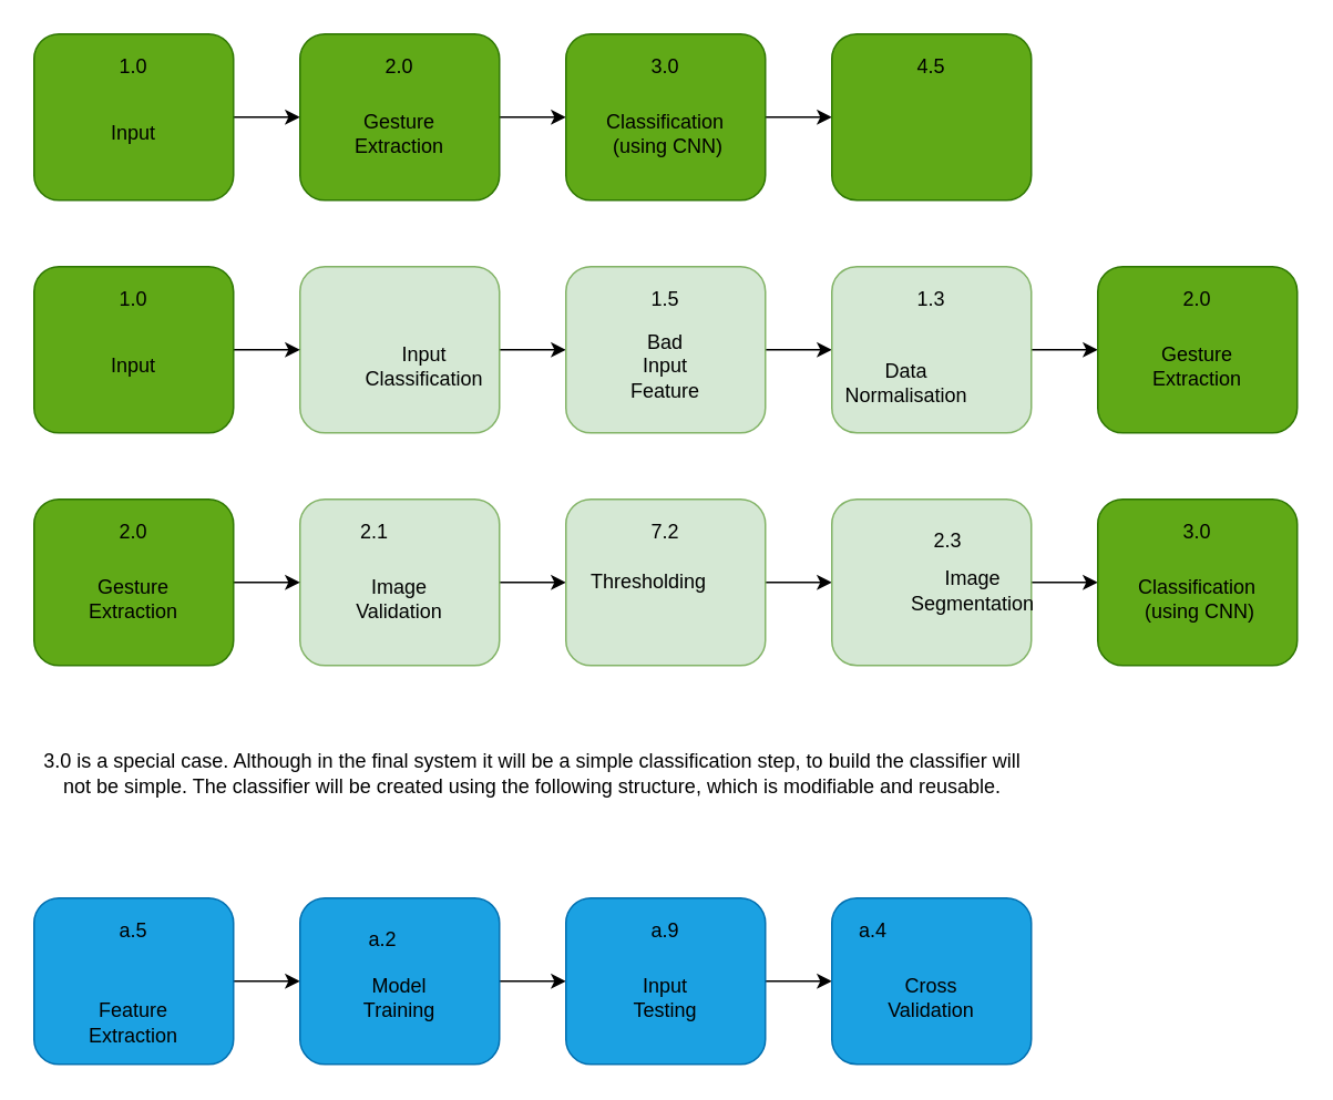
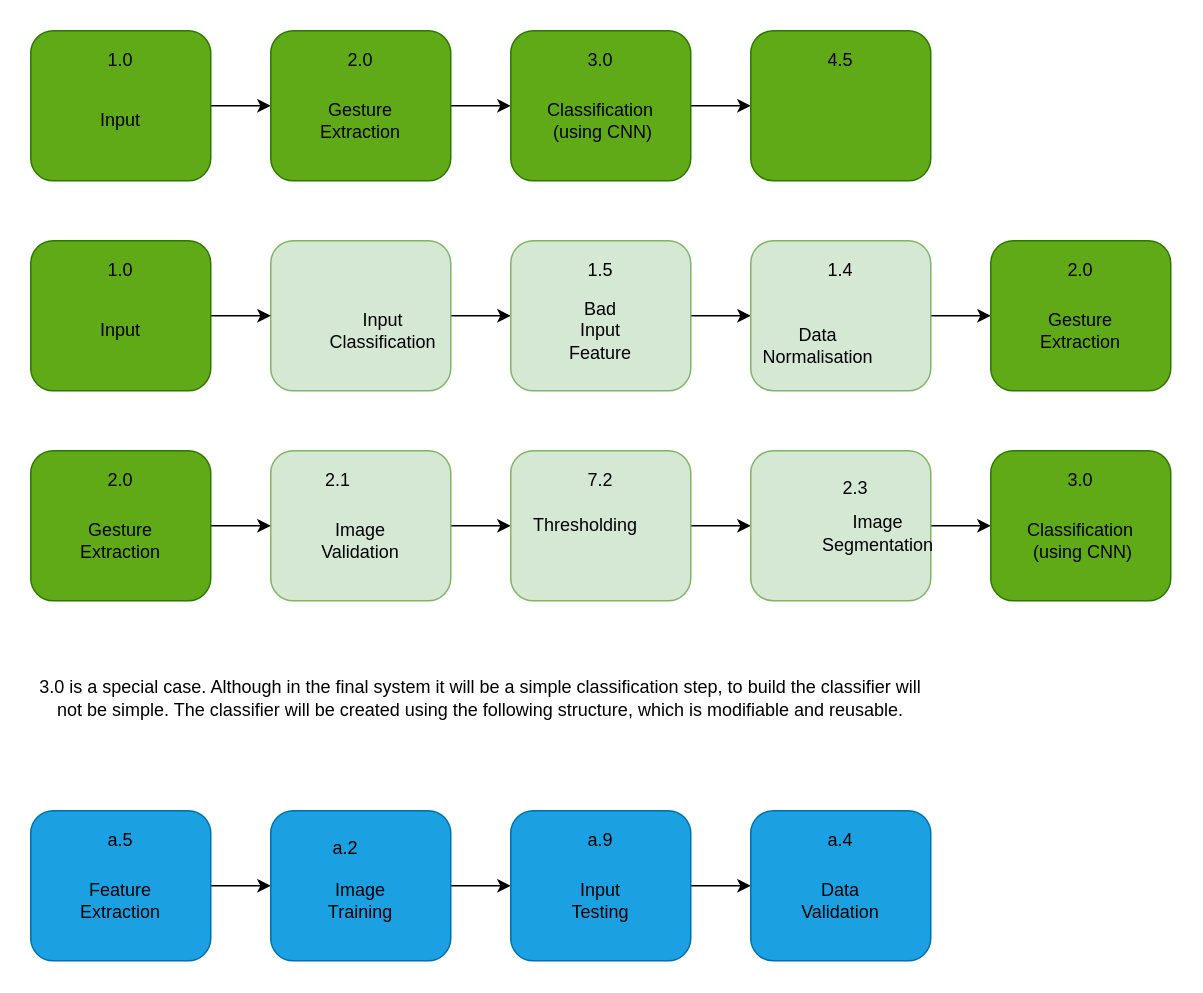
- <mxCell id="29" value="1.3" style="text;html=1;strokeColor=none;fillColor=none;align=center;verticalAlign=middle;whiteSpace=wrap;rounded=0;" parent="1" vertex="1"><mxGeometry x="540" y="170" width="40" height="20" as="geometry" /></mxCell>
+ <mxCell id="29" value="1.4" style="text;html=1;strokeColor=none;fillColor=none;align=center;verticalAlign=middle;whiteSpace=wrap;rounded=0;" parent="1" vertex="1"><mxGeometry x="540" y="170" width="40" height="20" as="geometry" /></mxCell>
- <mxCell id="53" value="a.4" style="text;html=1;strokeColor=none;fillColor=none;align=center;verticalAlign=middle;whiteSpace=wrap;rounded=0;" vertex="1" parent="1"><mxGeometry x="505" y="550" width="40" height="20" as="geometry" /></mxCell>
+ <mxCell id="53" value="a.4" style="text;html=1;strokeColor=none;fillColor=none;align=center;verticalAlign=middle;whiteSpace=wrap;rounded=0;" vertex="1" parent="1"><mxGeometry x="540" y="550" width="40" height="20" as="geometry" /></mxCell>
- <mxCell id="47" value="&lt;div&gt;Model Training&lt;/div&gt;" style="text;html=1;strokeColor=none;fillColor=none;align=center;verticalAlign=middle;whiteSpace=wrap;rounded=0;" vertex="1" parent="1"><mxGeometry x="220" y="590" width="40" height="20" as="geometry" /></mxCell>
+ <mxCell id="47" value="&lt;div&gt;Image Training&lt;/div&gt;" style="text;html=1;strokeColor=none;fillColor=none;align=center;verticalAlign=middle;whiteSpace=wrap;rounded=0;" vertex="1" parent="1"><mxGeometry x="220" y="590" width="40" height="20" as="geometry" /></mxCell>
- <mxCell id="54" value="Cross Validation" style="text;html=1;strokeColor=none;fillColor=none;align=center;verticalAlign=middle;whiteSpace=wrap;rounded=0;" vertex="1" parent="1"><mxGeometry x="540" y="590" width="40" height="20" as="geometry" /></mxCell>
+ <mxCell id="54" value="Data Validation" style="text;html=1;strokeColor=none;fillColor=none;align=center;verticalAlign=middle;whiteSpace=wrap;rounded=0;" vertex="1" parent="1"><mxGeometry x="540" y="590" width="40" height="20" as="geometry" /></mxCell>
- <mxCell id="13" value="Feature Extraction" style="text;html=1;strokeColor=none;fillColor=none;align=center;verticalAlign=middle;whiteSpace=wrap;rounded=0;" parent="1" vertex="1"><mxGeometry x="60" y="605" width="40" height="20" as="geometry" /></mxCell>
+ <mxCell id="13" value="Feature Extraction" style="text;html=1;strokeColor=none;fillColor=none;align=center;verticalAlign=middle;whiteSpace=wrap;rounded=0;" parent="1" vertex="1"><mxGeometry x="60" y="590" width="40" height="20" as="geometry" /></mxCell>
